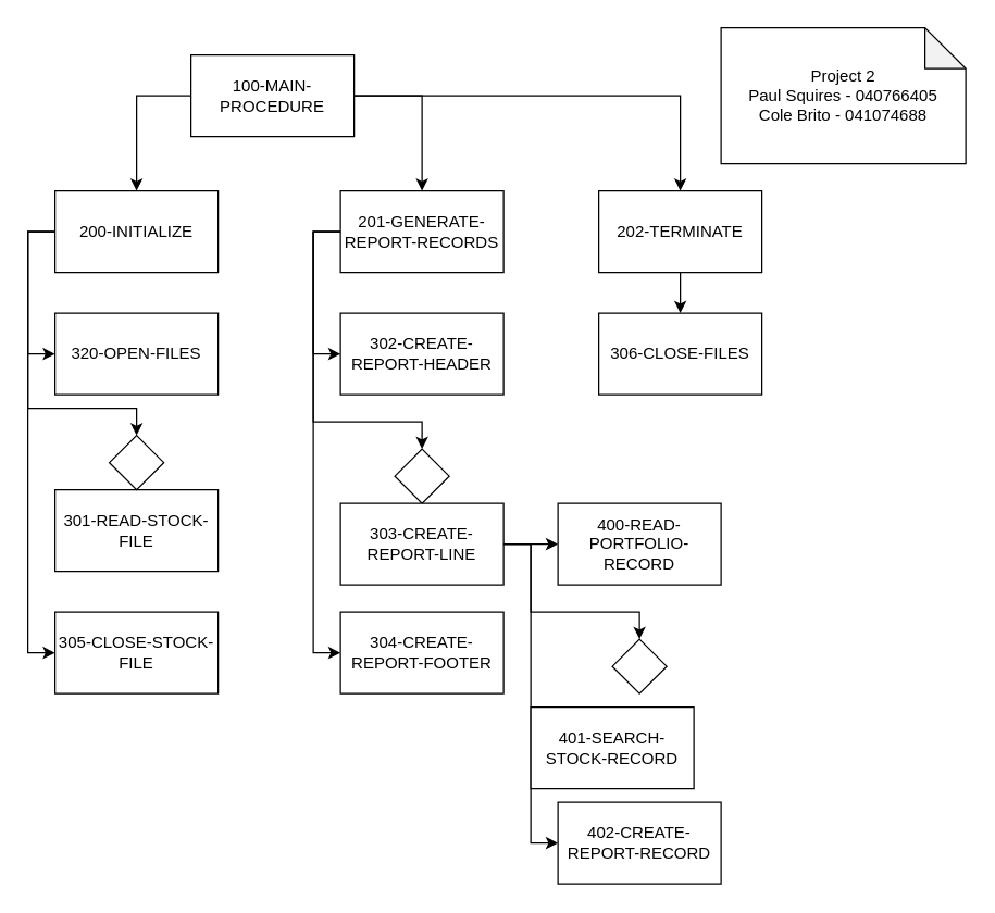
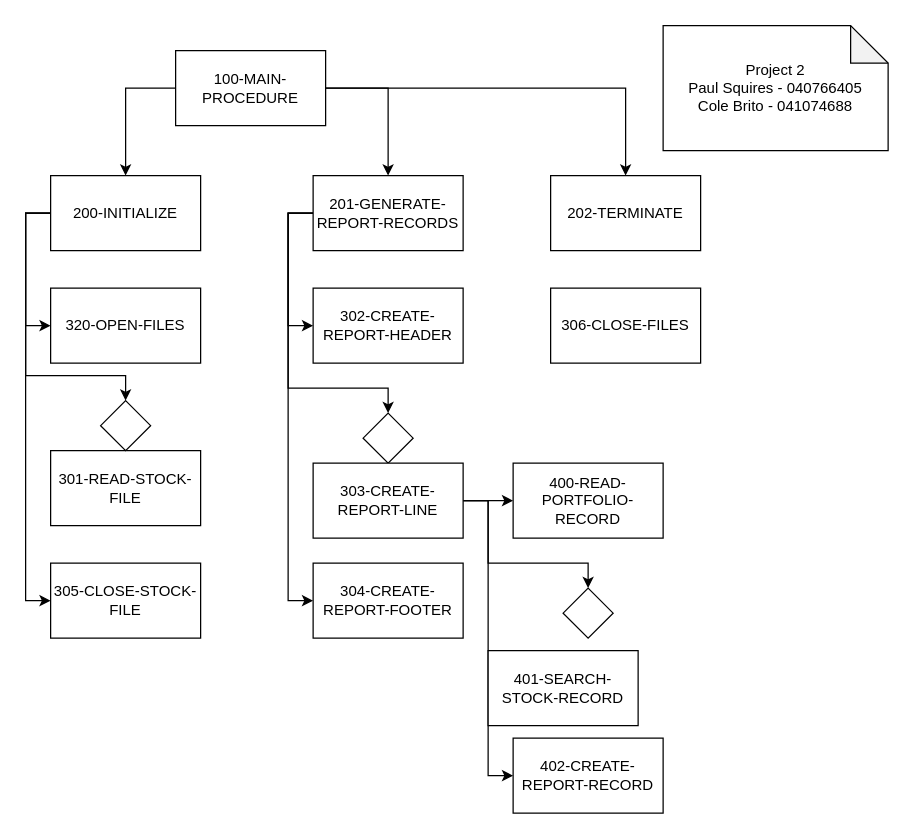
- <mxCell id="26" style="edgeStyle=orthogonalEdgeStyle;rounded=0;orthogonalLoop=1;jettySize=auto;html=1;exitX=0.5;exitY=1;exitDx=0;exitDy=0;entryX=0.5;entryY=0;entryDx=0;entryDy=0;" edge="1" parent="1" source="27" target="31"><mxGeometry relative="1" as="geometry" /></mxCell>
